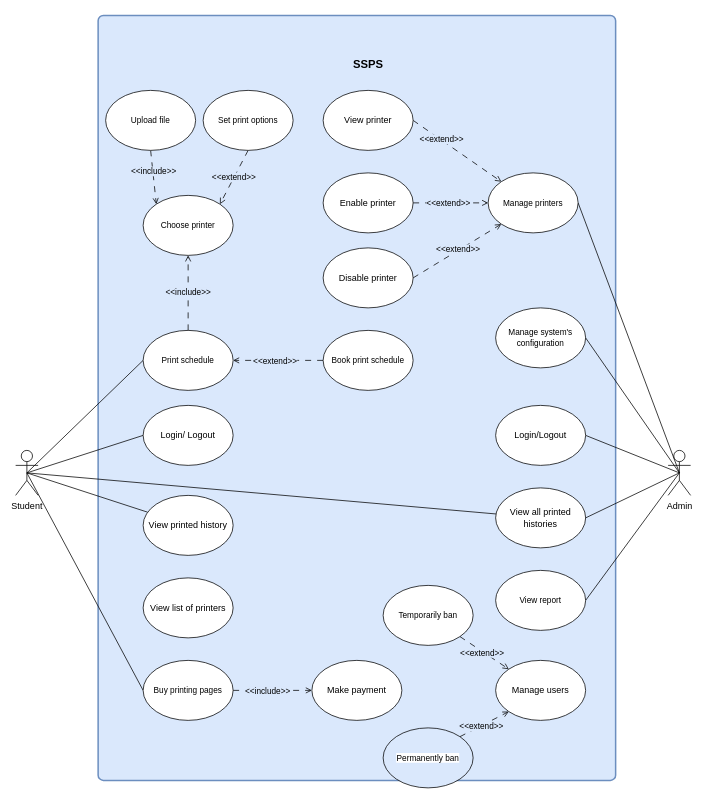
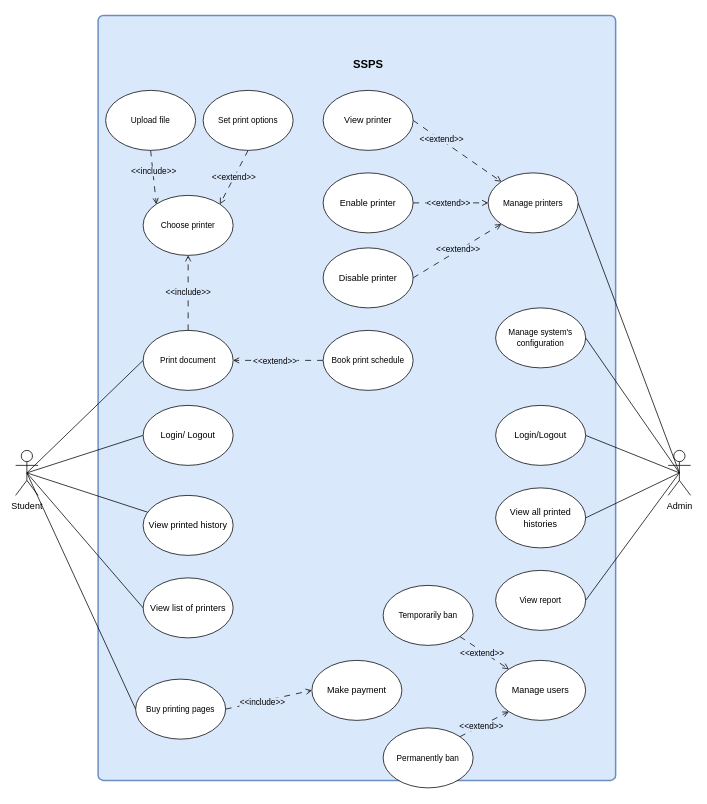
- <mxCell id="18" value="Print schedule" style="ellipse;whiteSpace=wrap;html=1;fontFamily=Helvetica;fontSize=11;fontColor=default;labelBackgroundColor=default;" parent="1" vertex="1"><mxGeometry x="190" y="440" width="120" height="80" as="geometry" /></mxCell>
+ <mxCell id="18" value="Print document" style="ellipse;whiteSpace=wrap;html=1;fontFamily=Helvetica;fontSize=11;fontColor=default;labelBackgroundColor=default;" parent="1" vertex="1"><mxGeometry x="190" y="440" width="120" height="80" as="geometry" /></mxCell>
- <mxCell id="8" style="rounded=0;orthogonalLoop=1;jettySize=auto;html=1;exitX=0.5;exitY=0.5;exitDx=0;exitDy=0;exitPerimeter=0;endArrow=none;endFill=0;" parent="1" source="9" target="53" edge="1"><mxGeometry relative="1" as="geometry" /></mxCell>
+ <mxCell id="8" style="rounded=0;orthogonalLoop=1;jettySize=auto;html=1;exitX=0.5;exitY=0.5;exitDx=0;exitDy=0;exitPerimeter=0;entryX=0;entryY=0.5;entryDx=0;entryDy=0;endArrow=none;endFill=0;" parent="1" source="9" target="25" edge="1"><mxGeometry relative="1" as="geometry" /></mxCell>
- <mxCell id="15" value="Buy printing pages" style="ellipse;whiteSpace=wrap;html=1;fontFamily=Helvetica;fontSize=11;fontColor=default;labelBackgroundColor=default;" parent="1" vertex="1"><mxGeometry x="190" y="880" width="120" height="80" as="geometry" /></mxCell>
+ <mxCell id="15" value="Buy printing pages" style="ellipse;whiteSpace=wrap;html=1;fontFamily=Helvetica;fontSize=11;fontColor=default;labelBackgroundColor=default;" parent="1" vertex="1"><mxGeometry x="180" y="905" width="120" height="80" as="geometry" /></mxCell>
- <mxCell id="49" value="Permanently ban" style="ellipse;whiteSpace=wrap;html=1;fontFamily=Helvetica;fontSize=11;fontColor=default;labelBackgroundColor=default;fillColor=#dae8fc;" parent="1" vertex="1"><mxGeometry x="510" y="970" width="120" height="80" as="geometry" /></mxCell>
+ <mxCell id="49" value="Permanently ban" style="ellipse;whiteSpace=wrap;html=1;fontFamily=Helvetica;fontSize=11;fontColor=default;labelBackgroundColor=default;" parent="1" vertex="1"><mxGeometry x="510" y="970" width="120" height="80" as="geometry" /></mxCell>
